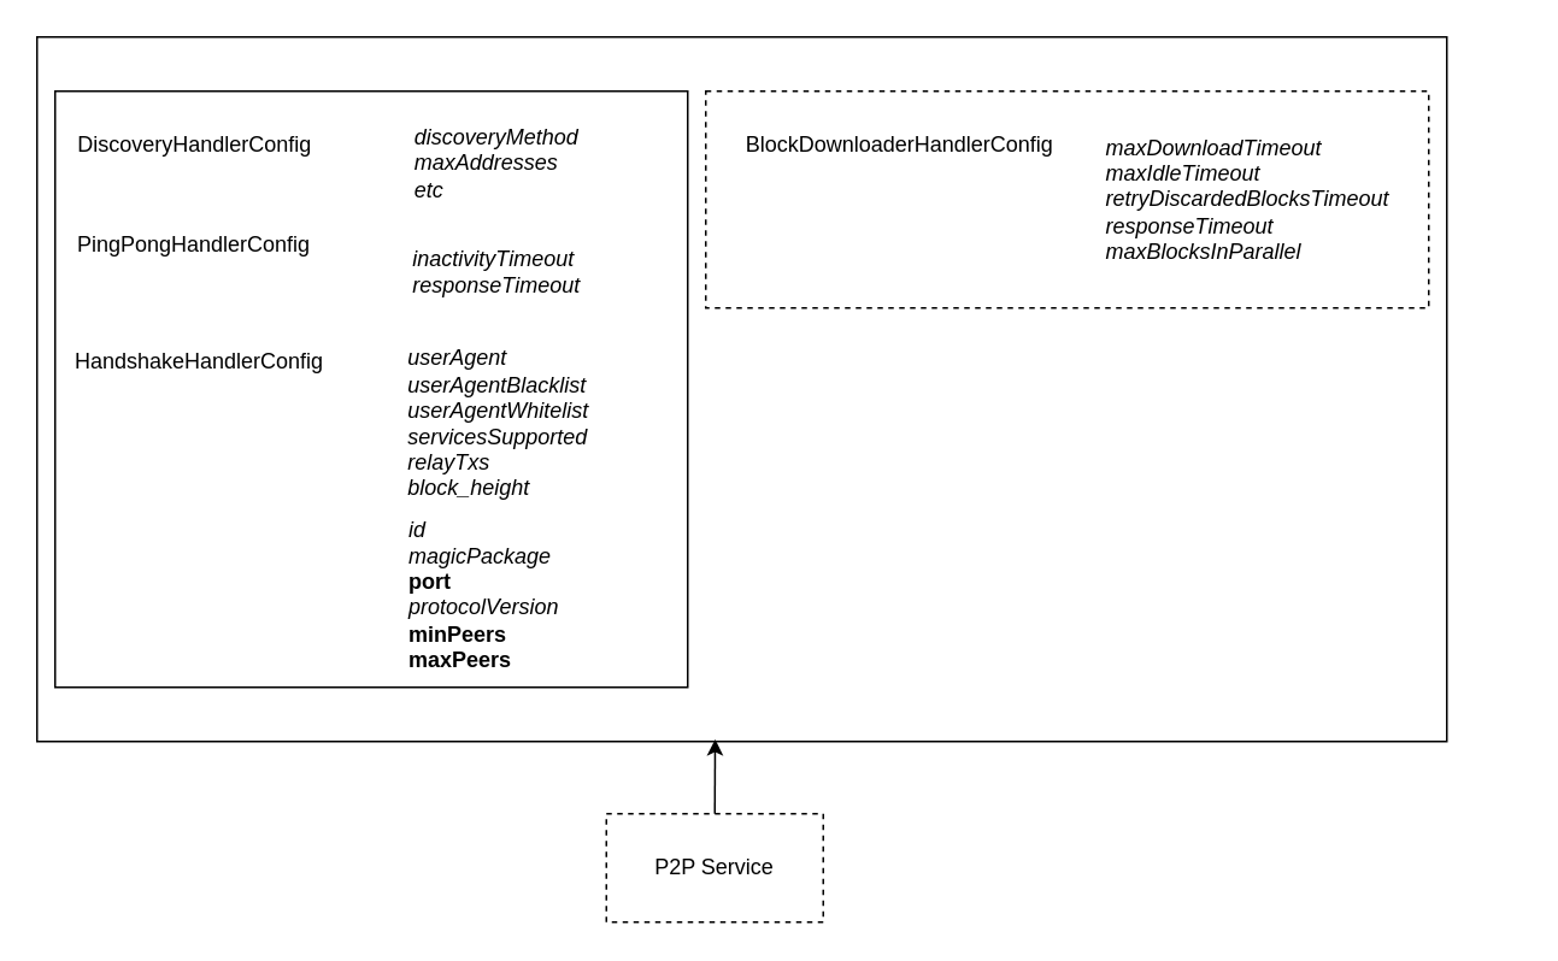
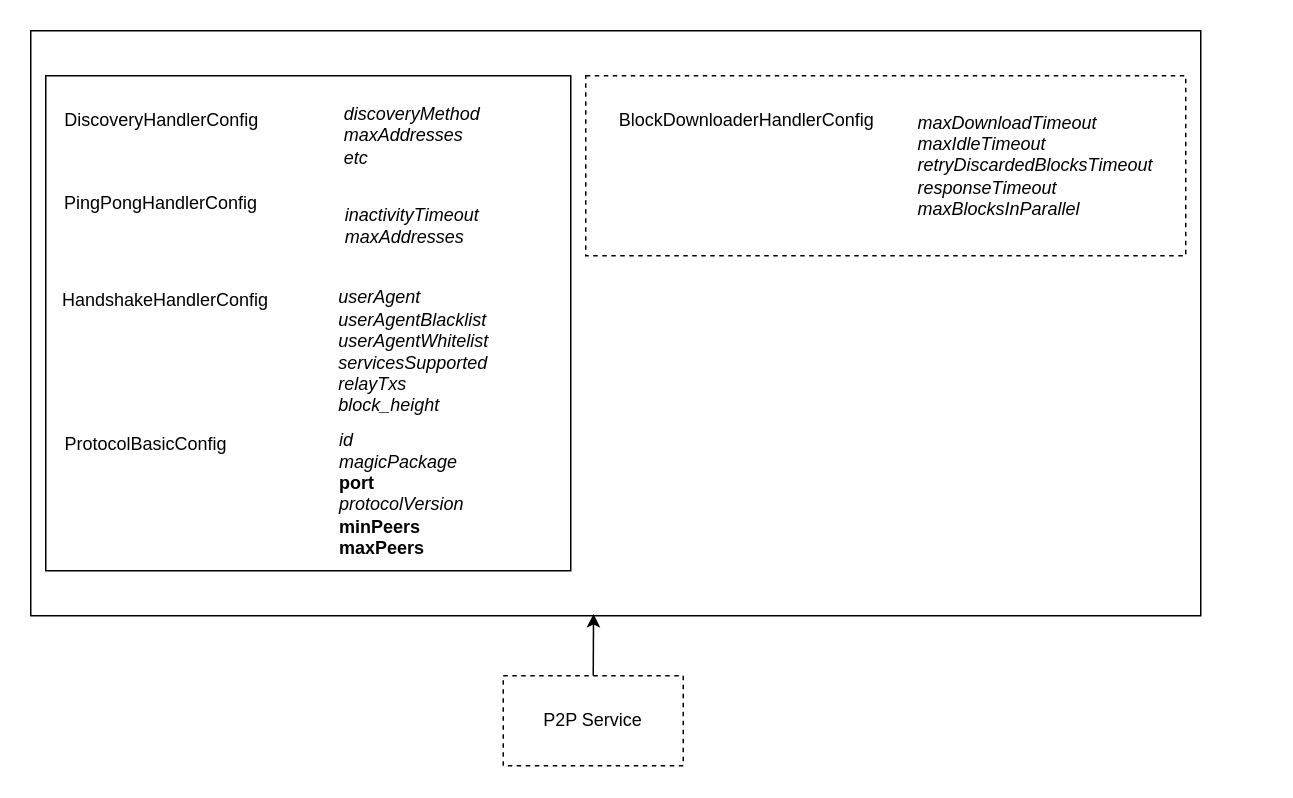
- <mxCell id="9" value="&lt;div style=&quot;text-align: left&quot;&gt;&lt;i&gt;inactivityTimeout&lt;/i&gt;&lt;/div&gt;&lt;div style=&quot;text-align: left&quot;&gt;&lt;i&gt;responseTimeout&lt;/i&gt;&lt;/div&gt;" style="text;html=1;strokeColor=none;fillColor=none;align=center;verticalAlign=middle;whiteSpace=wrap;rounded=0;" parent="7" vertex="1"><mxGeometry x="170" y="7.5" width="128.57" height="45" as="geometry" /></mxCell>
+ <mxCell id="9" value="&lt;div style=&quot;text-align: left&quot;&gt;&lt;i&gt;inactivityTimeout&lt;/i&gt;&lt;/div&gt;&lt;div style=&quot;text-align: left&quot;&gt;&lt;i&gt;maxAddresses&lt;/i&gt;&lt;/div&gt;" style="text;html=1;strokeColor=none;fillColor=none;align=center;verticalAlign=middle;whiteSpace=wrap;rounded=0;" parent="7" vertex="1"><mxGeometry x="170" y="7.5" width="128.57" height="45" as="geometry" /></mxCell>
+ <mxCell id="17" value="ProtocolBasicConfig" style="text;html=1;strokeColor=none;fillColor=none;align=center;verticalAlign=middle;whiteSpace=wrap;rounded=0;" parent="16" vertex="1"><mxGeometry x="12.17" y="8" width="110.345" height="16" as="geometry" /></mxCell>
